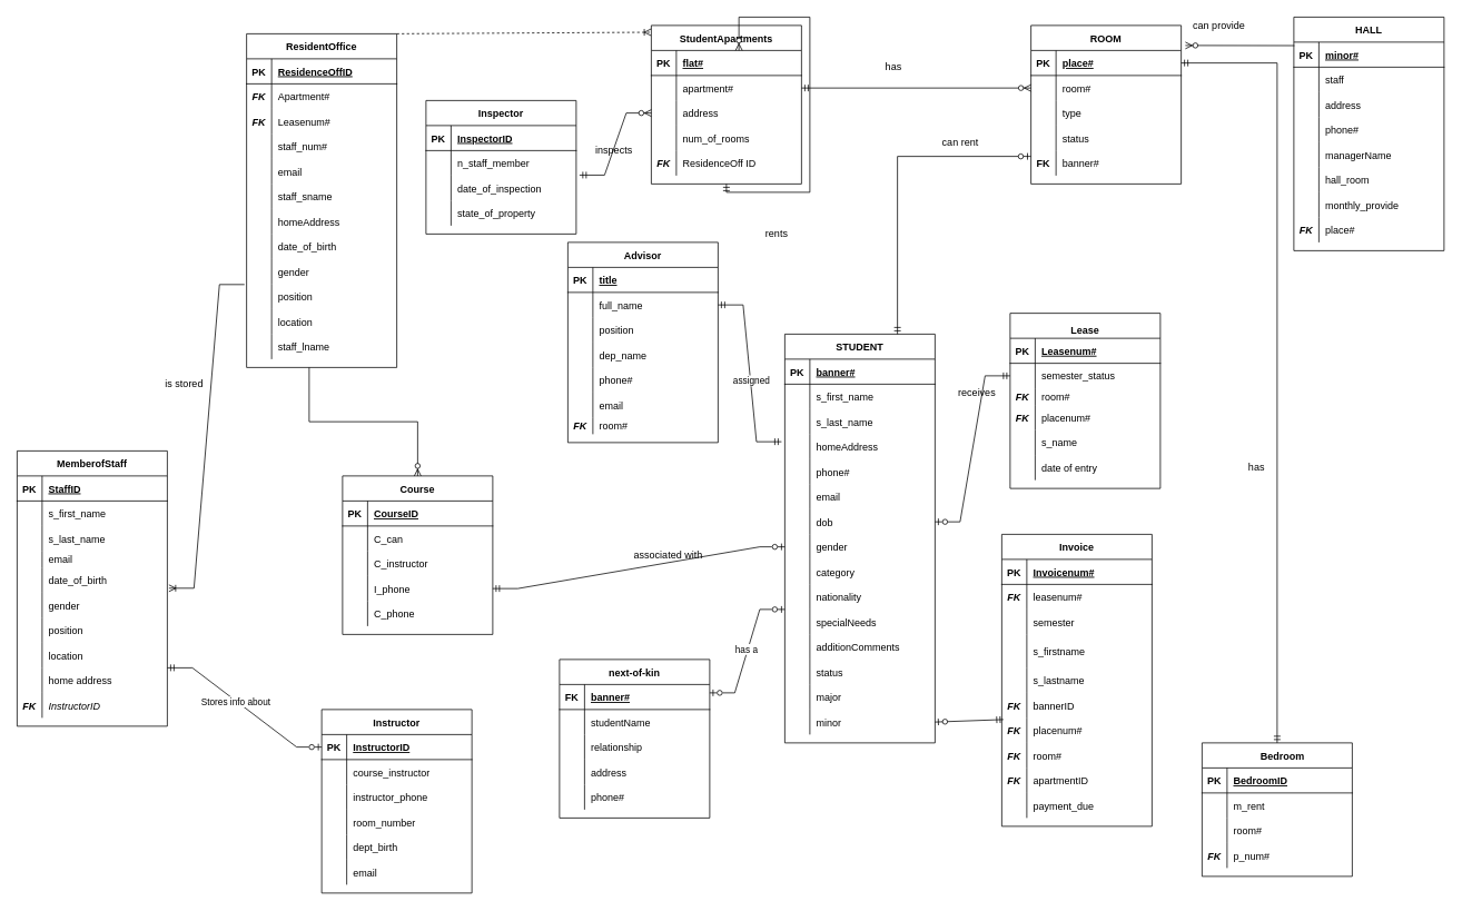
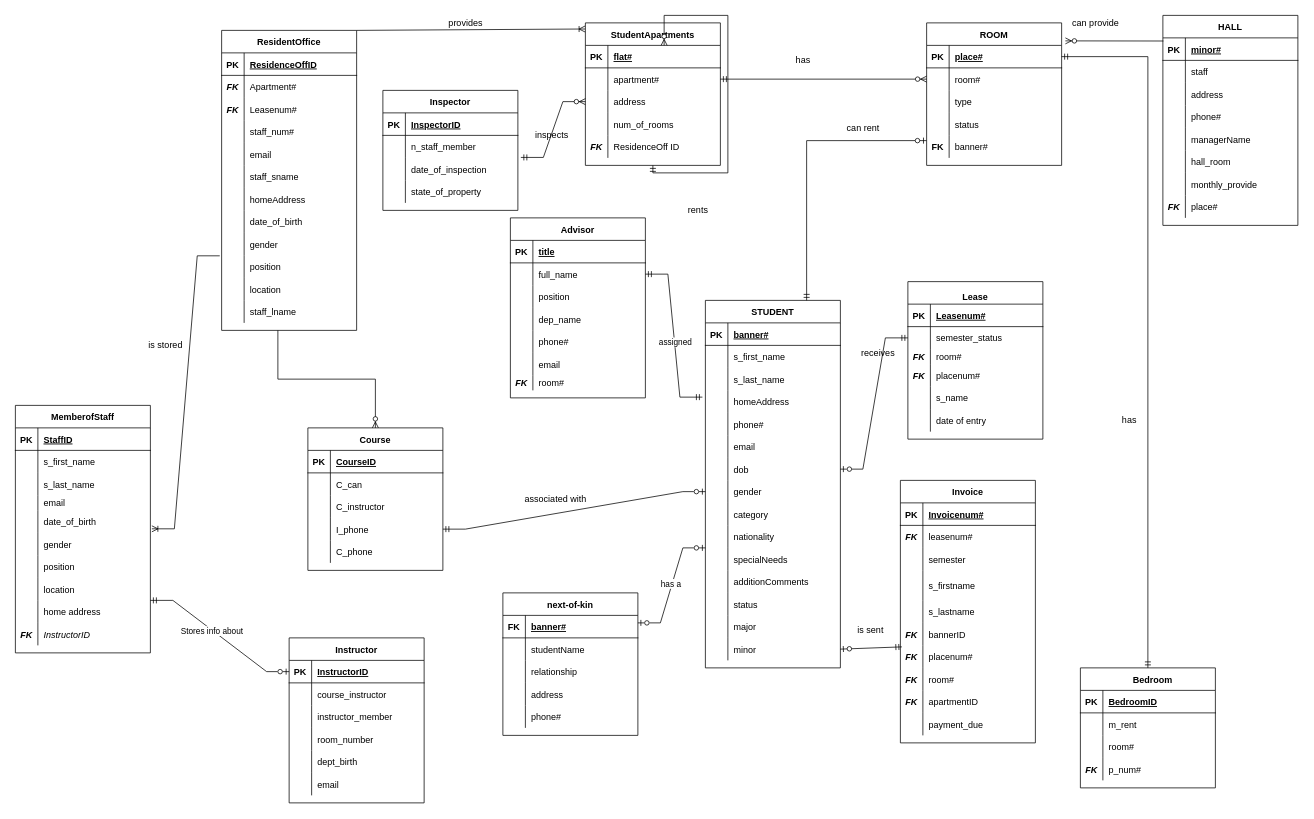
+ <mxCell id="320" value="provides" style="text;html=1;align=center;verticalAlign=middle;resizable=0;points=[];autosize=1;strokeColor=none;fillColor=none;" parent="1" vertex="1"><mxGeometry x="590" y="20" width="60" height="20" as="geometry" /></mxCell>
- <mxCell id="319" value="" style="fontSize=12;html=1;endArrow=ERoneToMany;rounded=0;exitX=1;exitY=0;exitDx=0;exitDy=0;entryX=-0.002;entryY=0.043;entryDx=0;entryDy=0;entryPerimeter=0;dashed=1;" parent="1" source="130" target="114" edge="1"><mxGeometry width="100" height="100" relative="1" as="geometry"><mxPoint x="530" y="240" as="sourcePoint" /><mxPoint x="630" y="140" as="targetPoint" /></mxGeometry></mxCell>
+ <mxCell id="319" value="" style="fontSize=12;html=1;endArrow=ERoneToMany;rounded=0;exitX=1;exitY=0;exitDx=0;exitDy=0;entryX=-0.002;entryY=0.043;entryDx=0;entryDy=0;entryPerimeter=0;" parent="1" source="130" target="114" edge="1"><mxGeometry width="100" height="100" relative="1" as="geometry"><mxPoint x="530" y="240" as="sourcePoint" /><mxPoint x="630" y="140" as="targetPoint" /></mxGeometry></mxCell>
- <mxCell id="330" value="associated with" style="text;html=1;align=center;verticalAlign=middle;resizable=0;points=[];autosize=1;strokeColor=none;fillColor=none;" parent="1" vertex="1"><mxGeometry x="750" y="655" width="100" height="20" as="geometry" /></mxCell>
+ <mxCell id="330" value="associated with" style="text;html=1;align=center;verticalAlign=middle;resizable=0;points=[];autosize=1;strokeColor=none;fillColor=none;" parent="1" vertex="1"><mxGeometry x="690" y="655" width="100" height="20" as="geometry" /></mxCell>
+ <mxCell id="313" value="is sent" style="text;html=1;align=center;verticalAlign=middle;resizable=0;points=[];autosize=1;strokeColor=none;fillColor=none;" parent="1" vertex="1"><mxGeometry x="1135" y="830" width="50" height="20" as="geometry" /></mxCell>
- <mxCell id="302" value="instructor_phone" style="shape=partialRectangle;connectable=0;fillColor=none;top=0;left=0;bottom=0;right=0;align=left;spacingLeft=6;overflow=hidden;" parent="300" vertex="1"><mxGeometry x="30" width="150" height="30" as="geometry"><mxRectangle width="150" height="30" as="alternateBounds" /></mxGeometry></mxCell>
+ <mxCell id="302" value="instructor_member" style="shape=partialRectangle;connectable=0;fillColor=none;top=0;left=0;bottom=0;right=0;align=left;spacingLeft=6;overflow=hidden;" parent="300" vertex="1"><mxGeometry x="30" width="150" height="30" as="geometry"><mxRectangle width="150" height="30" as="alternateBounds" /></mxGeometry></mxCell>
